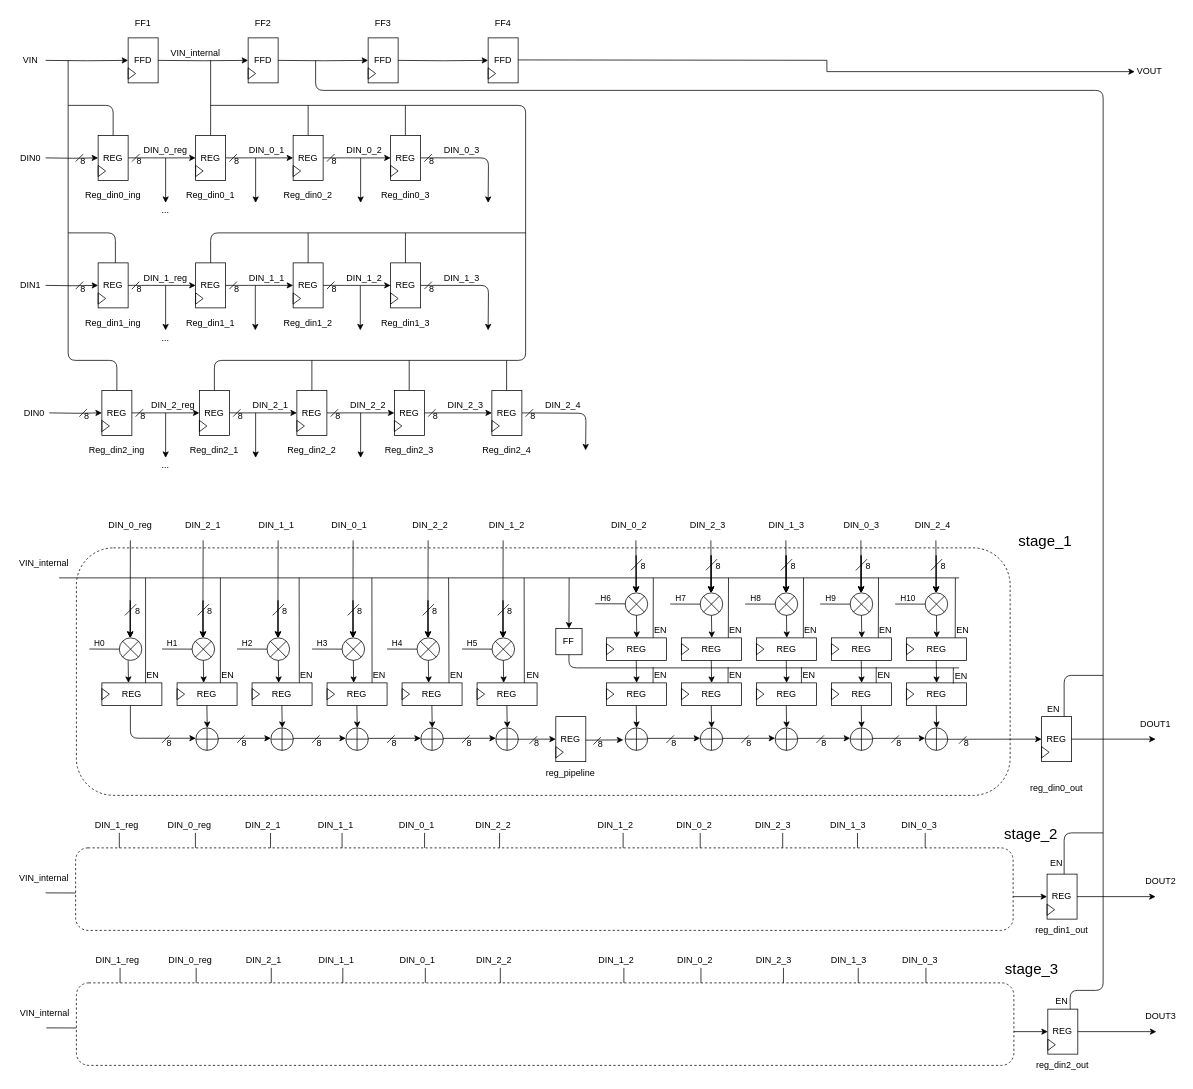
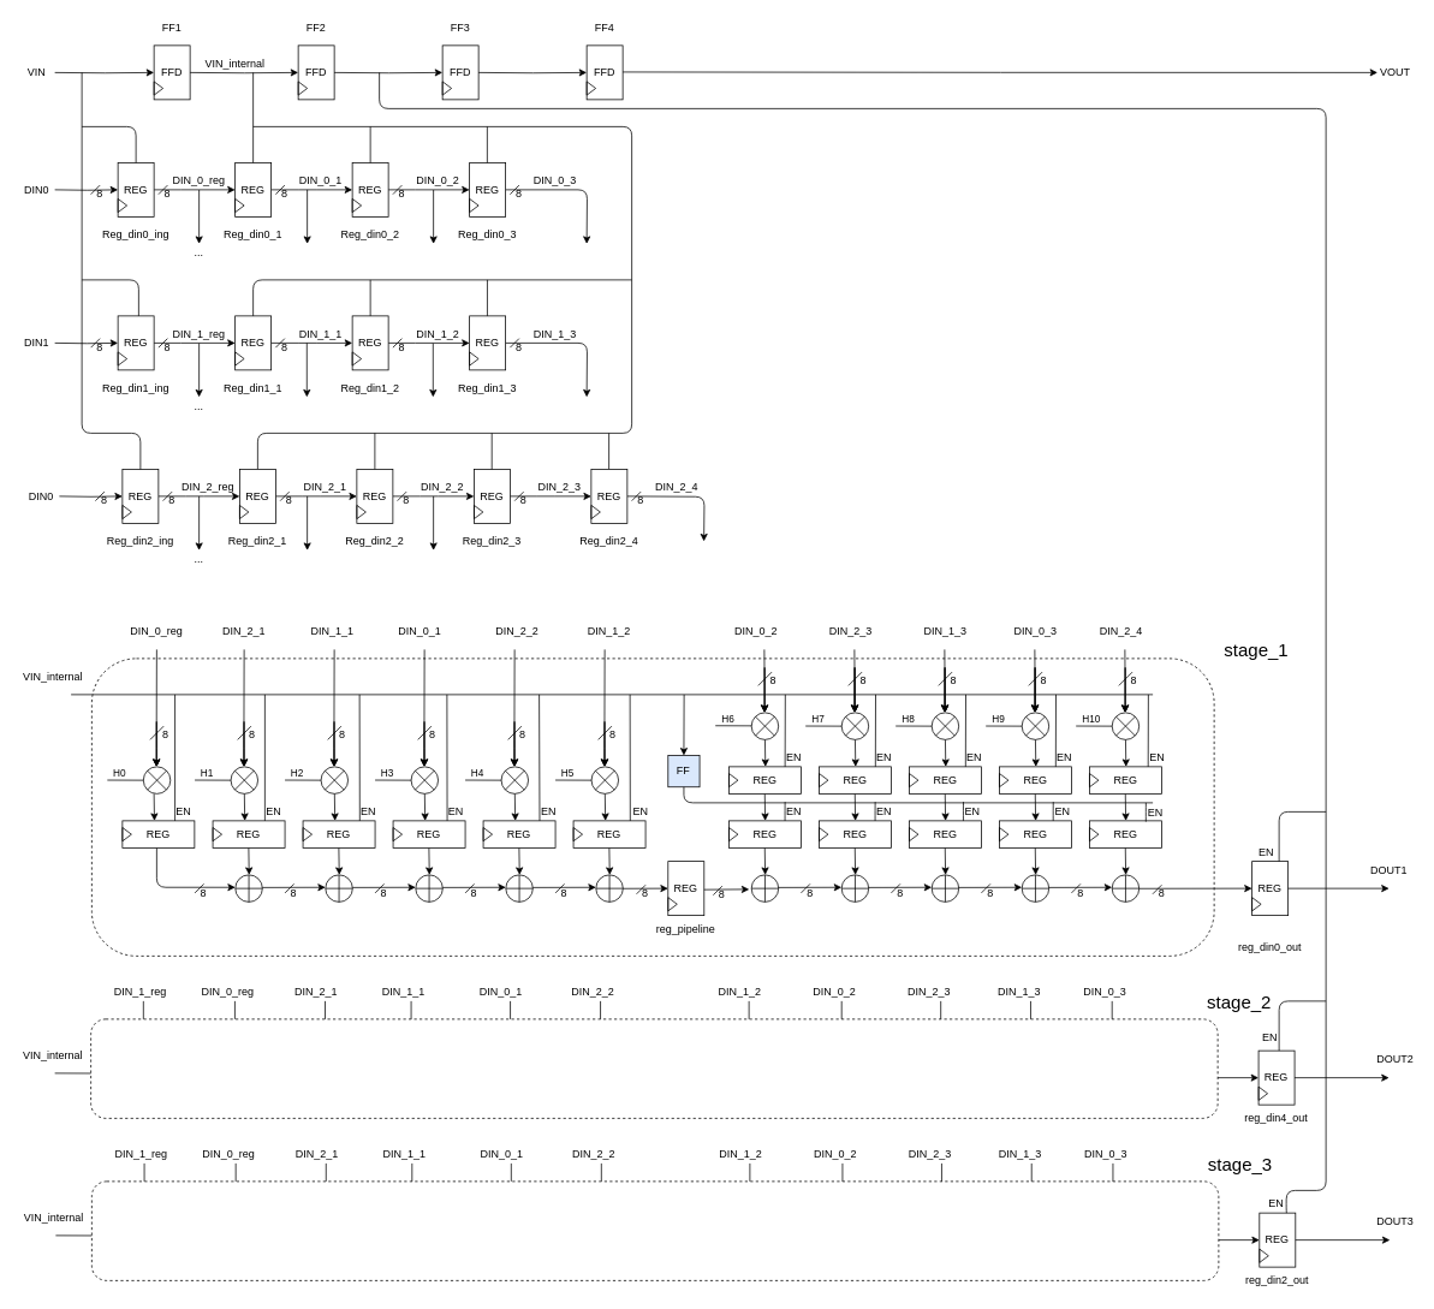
- <mxCell id="18" value="VOUT" style="text;html=1;strokeColor=none;fillColor=none;align=center;verticalAlign=middle;whiteSpace=wrap;rounded=0;" parent="1" vertex="1"><mxGeometry x="1512.25" y="85" width="40" height="20" as="geometry" /></mxCell>
+ <mxCell id="18" value="VOUT" style="text;html=1;strokeColor=none;fillColor=none;align=center;verticalAlign=middle;whiteSpace=wrap;rounded=0;" parent="1" vertex="1"><mxGeometry x="1527.25" y="70" width="40" height="20" as="geometry" /></mxCell>
- <mxCell id="411" value="FF" style="rounded=0;whiteSpace=wrap;html=1;" parent="1" vertex="1"><mxGeometry x="740.25" y="837.5" width="35" height="35" as="geometry" /></mxCell>
+ <mxCell id="411" value="FF" style="rounded=0;whiteSpace=wrap;html=1;fillColor=#dae8fc;" parent="1" vertex="1"><mxGeometry x="740.25" y="837.5" width="35" height="35" as="geometry" /></mxCell>
- <mxCell id="444" value="reg_din1_out" style="text;html=1;strokeColor=none;fillColor=none;align=center;verticalAlign=middle;whiteSpace=wrap;rounded=0;" parent="1" vertex="1"><mxGeometry x="1395.25" y="1230" width="40" height="20" as="geometry" /></mxCell>
+ <mxCell id="444" value="reg_din4_out" style="text;html=1;strokeColor=none;fillColor=none;align=center;verticalAlign=middle;whiteSpace=wrap;rounded=0;" parent="1" vertex="1"><mxGeometry x="1395.25" y="1230" width="40" height="20" as="geometry" /></mxCell>
